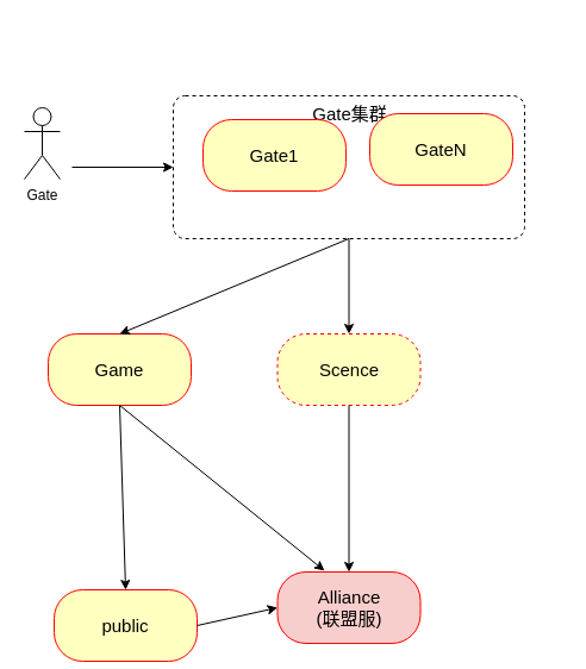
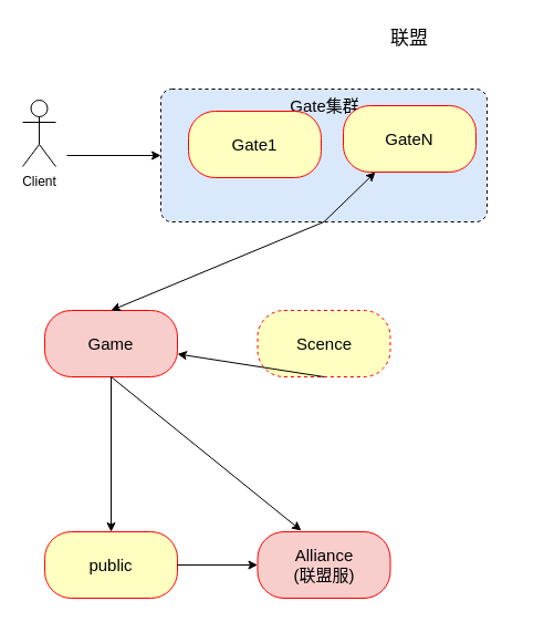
+ <mxCell id="2" value="&lt;font style=&quot;font-size: 17px&quot;&gt;联盟&lt;/font&gt;" style="text;html=1;strokeColor=none;fillColor=none;align=center;verticalAlign=middle;whiteSpace=wrap;rounded=0;" vertex="1" parent="1"><mxGeometry x="270" y="20" width="200" height="30" as="geometry" /></mxCell>
- <mxCell id="7" value="&lt;font style=&quot;font-size: 15px&quot;&gt;Gate集群&lt;/font&gt;" style="html=1;align=center;verticalAlign=top;rounded=1;absoluteArcSize=1;arcSize=20;dashed=1;strokeColor=#000000;" vertex="1" parent="1"><mxGeometry x="145" y="80" width="295" height="120" as="geometry" /></mxCell>
+ <mxCell id="7" value="&lt;font style=&quot;font-size: 15px&quot;&gt;Gate集群&lt;/font&gt;" style="html=1;align=center;verticalAlign=top;rounded=1;absoluteArcSize=1;arcSize=20;dashed=1;strokeColor=#000000;fillColor=#dae8fc;" vertex="1" parent="1"><mxGeometry x="145" y="80" width="295" height="120" as="geometry" /></mxCell>
- <mxCell id="6" value="Gate" style="shape=umlActor;verticalLabelPosition=bottom;verticalAlign=top;html=1;strokeColor=#000000;" vertex="1" parent="1"><mxGeometry x="20" y="90" width="30" height="60" as="geometry" /></mxCell>
+ <mxCell id="6" value="Client" style="shape=umlActor;verticalLabelPosition=bottom;verticalAlign=top;html=1;strokeColor=#000000;" vertex="1" parent="1"><mxGeometry x="20" y="90" width="30" height="60" as="geometry" /></mxCell>
- <mxCell id="12" value="" style="endArrow=classic;html=1;exitX=0.5;exitY=1;exitDx=0;exitDy=0;" edge="1" parent="1" source="7" target="3"><mxGeometry width="50" height="50" relative="1" as="geometry"><mxPoint x="480" y="250" as="sourcePoint" /><mxPoint x="710" y="340" as="targetPoint" /></mxGeometry></mxCell>
+ <mxCell id="12" value="" style="endArrow=classic;html=1;exitX=0.5;exitY=1;exitDx=0;exitDy=0;" edge="1" parent="1" source="7" target="9"><mxGeometry width="50" height="50" relative="1" as="geometry"><mxPoint x="480" y="250" as="sourcePoint" /><mxPoint x="710" y="340" as="targetPoint" /></mxGeometry></mxCell>
- <mxCell id="5" value="&lt;font style=&quot;font-size: 15px&quot;&gt;Game&lt;/font&gt;" style="rounded=1;whiteSpace=wrap;html=1;arcSize=40;fontColor=#000000;fillColor=#ffffc0;strokeColor=#ff0000;" vertex="1" parent="1"><mxGeometry x="40" y="280" width="120" height="60" as="geometry" /></mxCell>
+ <mxCell id="5" value="&lt;font style=&quot;font-size: 15px&quot;&gt;Game&lt;/font&gt;" style="rounded=1;whiteSpace=wrap;html=1;arcSize=40;fontColor=#000000;fillColor=#f8cecc;strokeColor=#ff0000;" vertex="1" parent="1"><mxGeometry x="40" y="280" width="120" height="60" as="geometry" /></mxCell>
- <mxCell id="15" value="" style="endArrow=classic;html=1;exitX=0.5;exitY=1;exitDx=0;exitDy=0;entryX=0.5;entryY=0;entryDx=0;entryDy=0;" edge="1" parent="1" source="3" target="4"><mxGeometry width="50" height="50" relative="1" as="geometry"><mxPoint x="510" y="460" as="sourcePoint" /><mxPoint x="293" y="490" as="targetPoint" /></mxGeometry></mxCell>
+ <mxCell id="15" value="" style="endArrow=classic;html=1;exitX=0.5;exitY=1;exitDx=0;exitDy=0;" edge="1" parent="1" source="3" target="5"><mxGeometry width="50" height="50" relative="1" as="geometry"><mxPoint x="510" y="460" as="sourcePoint" /><mxPoint x="293" y="490" as="targetPoint" /></mxGeometry></mxCell>
- <mxCell id="10" value="&lt;font style=&quot;font-size: 15px&quot;&gt;public&lt;/font&gt;" style="rounded=1;whiteSpace=wrap;html=1;arcSize=40;fontColor=#000000;fillColor=#ffffc0;strokeColor=#ff0000;" vertex="1" parent="1"><mxGeometry x="45" y="495" width="120" height="60" as="geometry" /></mxCell>
+ <mxCell id="10" value="&lt;font style=&quot;font-size: 15px&quot;&gt;public&lt;/font&gt;" style="rounded=1;whiteSpace=wrap;html=1;arcSize=40;fontColor=#000000;fillColor=#ffffc0;strokeColor=#ff0000;" vertex="1" parent="1"><mxGeometry x="40" y="480" width="120" height="60" as="geometry" /></mxCell>
